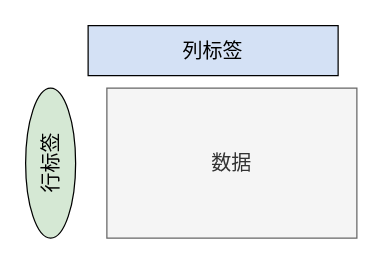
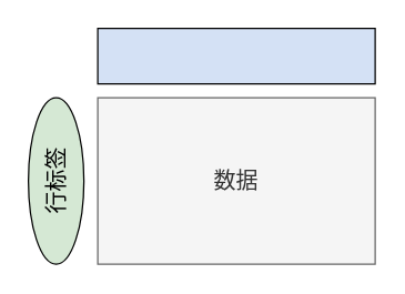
- <mxCell id="5" value="列标签" style="text;html=1;strokeColor=none;fillColor=none;align=center;verticalAlign=middle;whiteSpace=wrap;rounded=0;fontFamily=SimSun;fontSize=16;" vertex="1" parent="1"><mxGeometry x="130" y="25" width="80" height="30" as="geometry" /></mxCell>
- <mxCell id="2" value="&lt;span style=&quot;font-size: 16px;&quot;&gt;&lt;font style=&quot;font-size: 16px;&quot;&gt;数据&lt;/font&gt;&lt;/span&gt;" style="rounded=0;whiteSpace=wrap;html=1;fillColor=#f5f5f5;fontColor=#333333;strokeColor=#666666;fontFamily=SimSun;fontSize=16;" vertex="1" parent="1"><mxGeometry x="85" y="70" width="200" height="120" as="geometry" /></mxCell>
+ <mxCell id="2" value="&lt;span style=&quot;font-size: 16px;&quot;&gt;&lt;font style=&quot;font-size: 16px;&quot;&gt;数据&lt;/font&gt;&lt;/span&gt;" style="rounded=0;whiteSpace=wrap;html=1;fillColor=#f5f5f5;fontColor=#333333;strokeColor=#666666;fontFamily=SimSun;fontSize=16;" vertex="1" parent="1"><mxGeometry x="70" y="70" width="200" height="120" as="geometry" /></mxCell>
